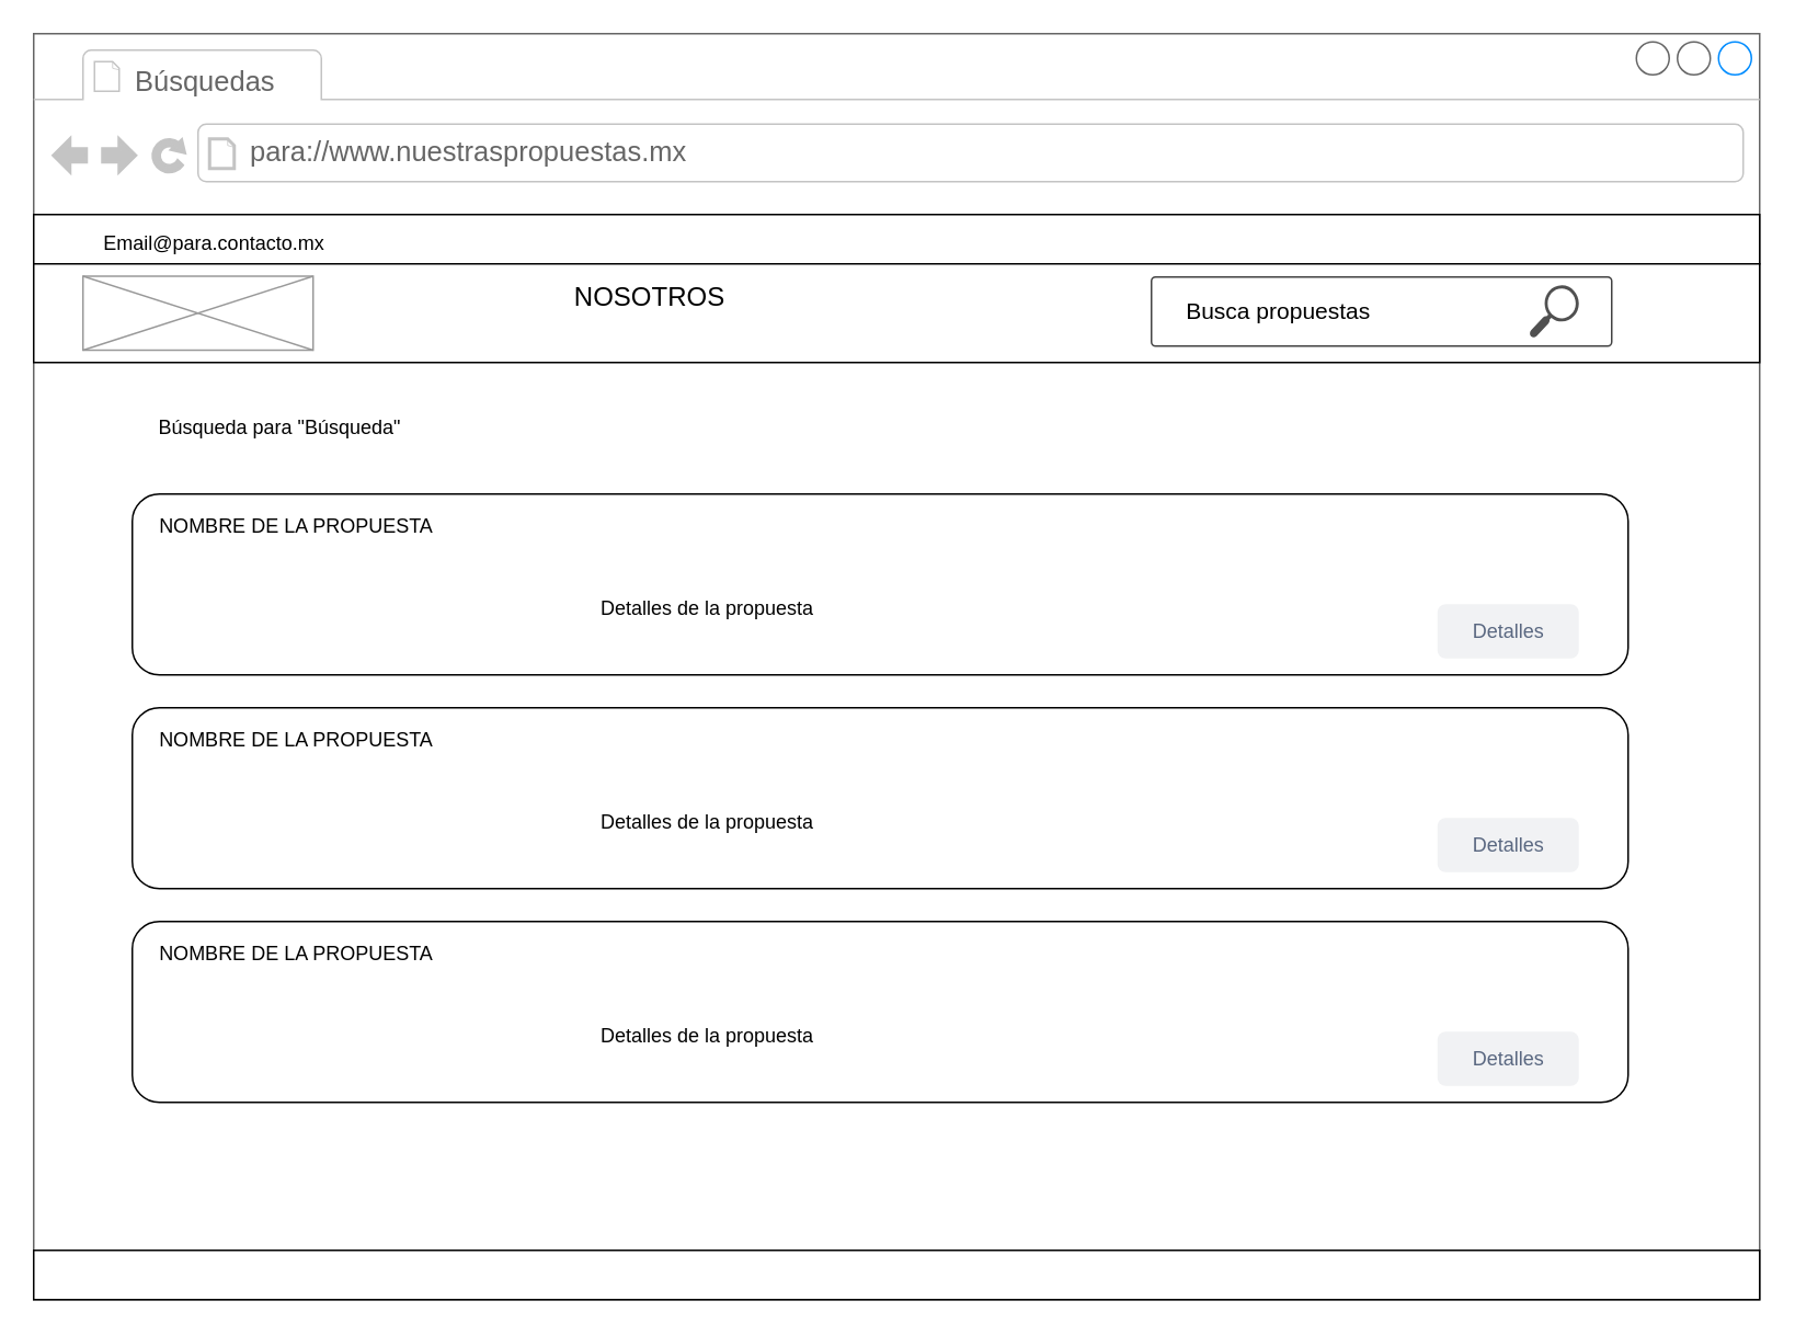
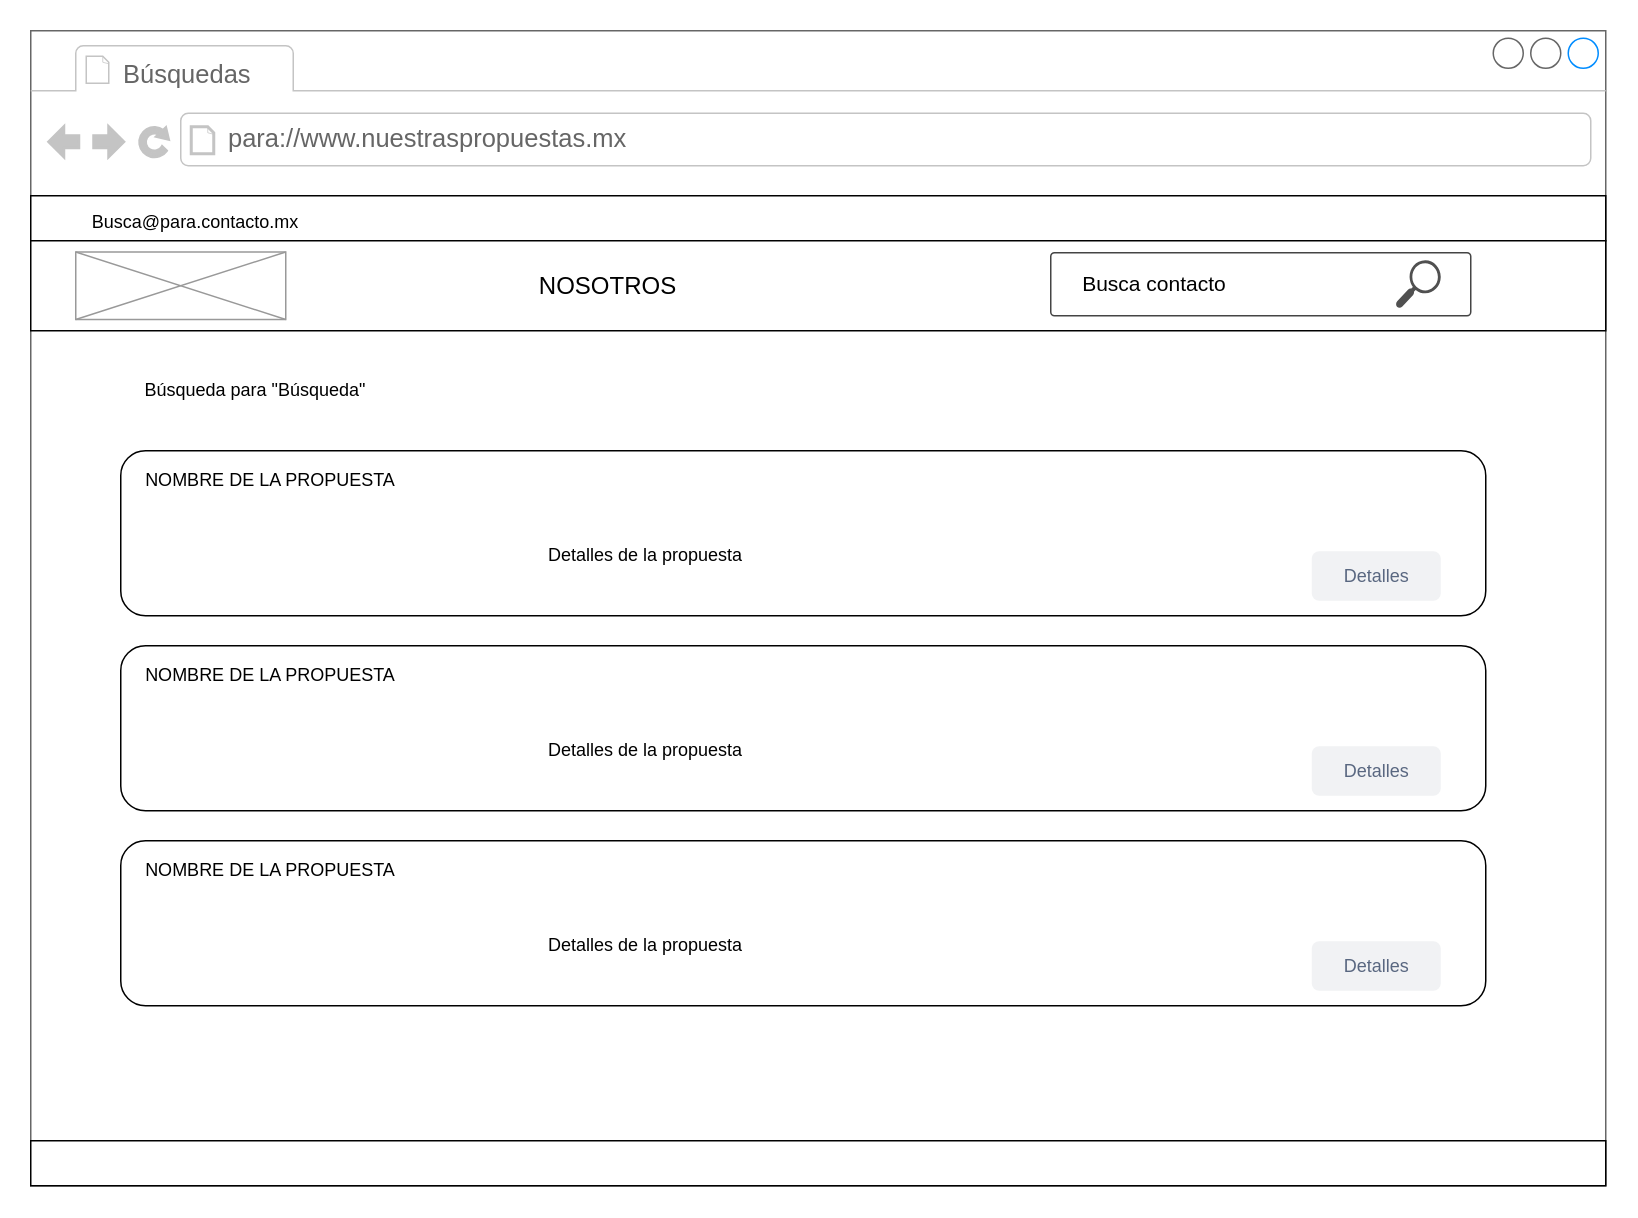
- <mxCell id="6" value="Email@para.contacto.mx" style="text;html=1;strokeColor=none;fillColor=none;align=center;verticalAlign=middle;whiteSpace=wrap;rounded=0;" vertex="1" parent="2"><mxGeometry x="30" y="115" width="160" height="25" as="geometry" /></mxCell>
+ <mxCell id="6" value="Busca@para.contacto.mx" style="text;html=1;strokeColor=none;fillColor=none;align=center;verticalAlign=middle;whiteSpace=wrap;rounded=0;" vertex="1" parent="2"><mxGeometry x="30" y="115" width="160" height="25" as="geometry" /></mxCell>
- <mxCell id="11" value="&lt;font size=&quot;3&quot;&gt;NOSOTROS&lt;/font&gt;" style="text;html=1;strokeColor=none;fillColor=none;align=center;verticalAlign=middle;whiteSpace=wrap;rounded=0;" vertex="1" parent="2"><mxGeometry x="320" y="150" width="110" height="20" as="geometry" /></mxCell>
+ <mxCell id="11" value="&lt;font size=&quot;3&quot;&gt;NOSOTROS&lt;/font&gt;" style="text;html=1;strokeColor=none;fillColor=none;align=center;verticalAlign=middle;whiteSpace=wrap;rounded=0;" vertex="1" parent="2"><mxGeometry x="330" y="160" width="110" height="20" as="geometry" /></mxCell>
- <mxCell id="12" value="&lt;font style=&quot;font-size: 14px&quot;&gt;&amp;nbsp; &amp;nbsp; &amp;nbsp;Busca propuestas&lt;/font&gt;" style="strokeWidth=1;html=1;shadow=0;dashed=0;shape=mxgraph.ios.iTextInput;strokeColor=#444444;buttonText=;fontSize=8;whiteSpace=wrap;align=left;" vertex="1" parent="2"><mxGeometry x="680" y="148" width="280" height="42" as="geometry" /></mxCell>
+ <mxCell id="12" value="&lt;font style=&quot;font-size: 14px&quot;&gt;&amp;nbsp; &amp;nbsp; &amp;nbsp;Busca contacto&lt;/font&gt;" style="strokeWidth=1;html=1;shadow=0;dashed=0;shape=mxgraph.ios.iTextInput;strokeColor=#444444;buttonText=;fontSize=8;whiteSpace=wrap;align=left;" vertex="1" parent="2"><mxGeometry x="680" y="148" width="280" height="42" as="geometry" /></mxCell>
